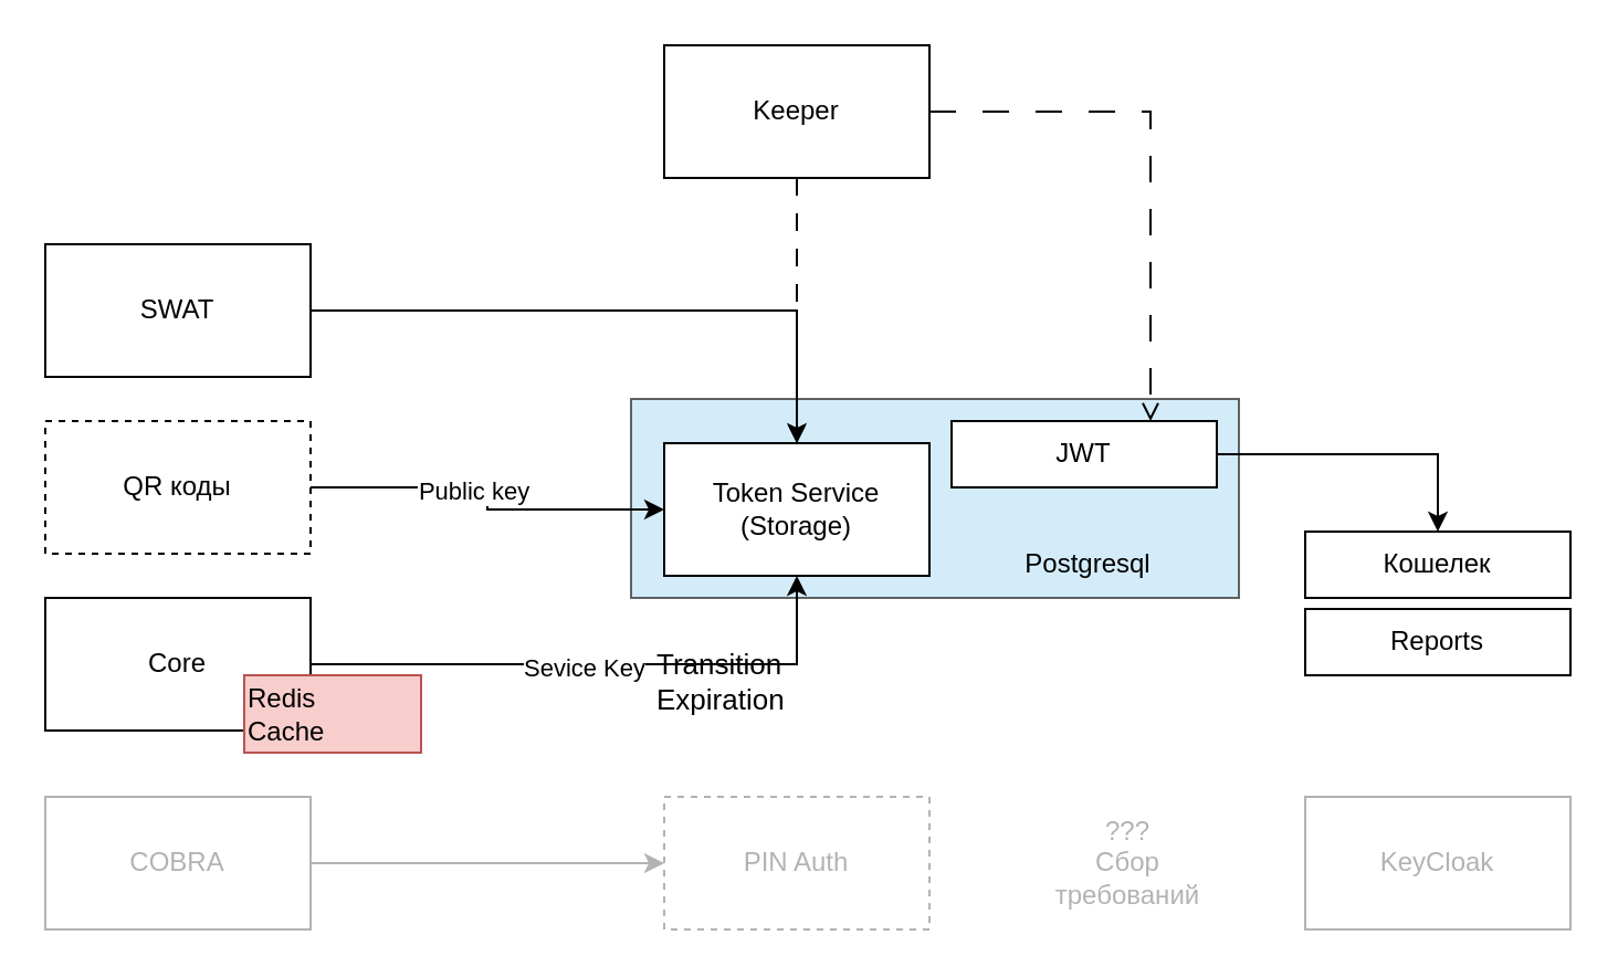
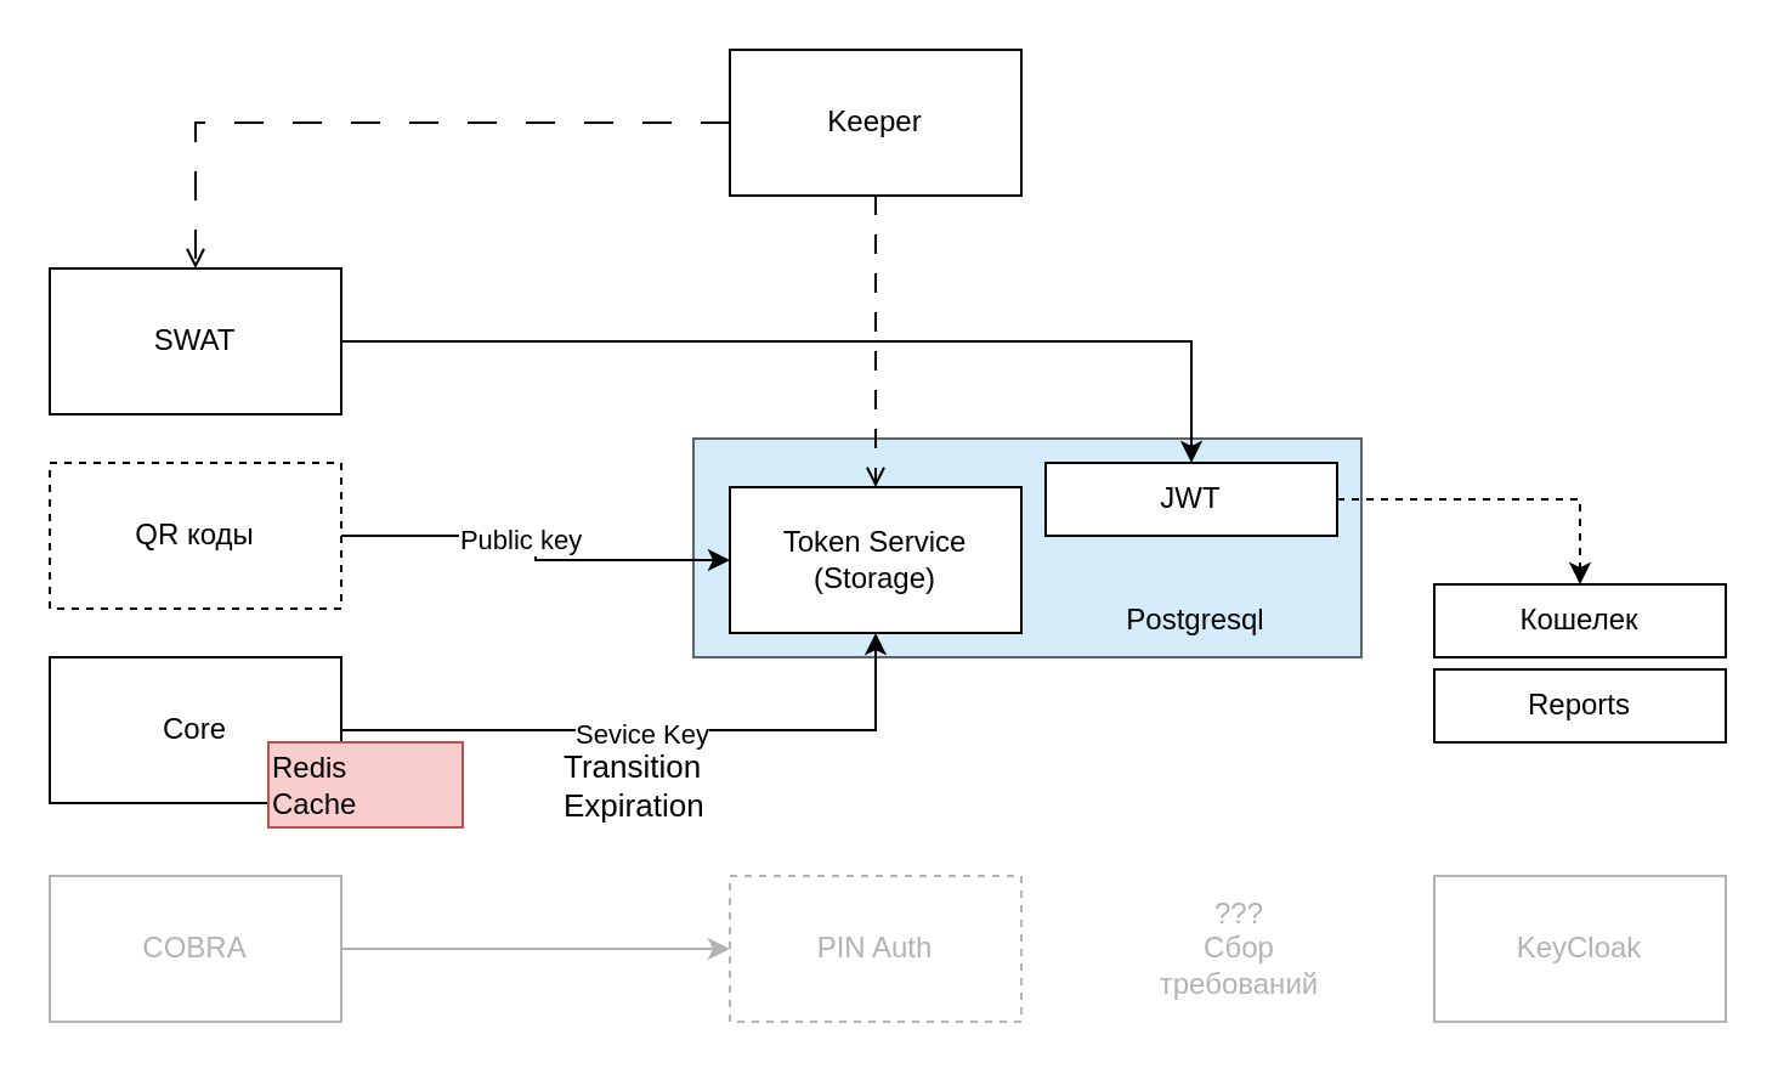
- <mxCell id="18" value="" style="edgeStyle=orthogonalEdgeStyle;rounded=0;orthogonalLoop=1;jettySize=auto;html=1;entryX=0.75;entryY=0;entryDx=0;entryDy=0;dashed=1;dashPattern=12 12;endArrow=open;endFill=0;" edge="1" parent="1" source="19" target="4"><mxGeometry relative="1" as="geometry"><mxPoint x="500" y="140" as="targetPoint" /></mxGeometry></mxCell>
+ <mxCell id="18" value="" style="edgeStyle=orthogonalEdgeStyle;rounded=0;orthogonalLoop=1;jettySize=auto;html=1;dashed=1;dashPattern=12 12;endArrow=open;endFill=0;" edge="1" parent="1" source="19" target="26"><mxGeometry relative="1" as="geometry"><mxPoint x="500" y="140" as="targetPoint" /></mxGeometry></mxCell>
- <mxCell id="25" value="" style="edgeStyle=orthogonalEdgeStyle;rounded=0;orthogonalLoop=1;jettySize=auto;html=1;" edge="1" parent="1" source="26" target="5"><mxGeometry relative="1" as="geometry"><mxPoint x="220" y="140" as="targetPoint" /></mxGeometry></mxCell>
+ <mxCell id="25" value="" style="edgeStyle=orthogonalEdgeStyle;rounded=0;orthogonalLoop=1;jettySize=auto;html=1;" edge="1" parent="1" source="26" target="4"><mxGeometry relative="1" as="geometry"><mxPoint x="220" y="140" as="targetPoint" /></mxGeometry></mxCell>
- <mxCell id="3" value="" style="edgeStyle=orthogonalEdgeStyle;rounded=0;orthogonalLoop=1;jettySize=auto;html=1;" edge="1" parent="1" source="4" target="12"><mxGeometry relative="1" as="geometry" /></mxCell>
+ <mxCell id="3" value="" style="edgeStyle=orthogonalEdgeStyle;rounded=0;orthogonalLoop=1;jettySize=auto;html=1;dashed=1;" edge="1" parent="1" source="4" target="12"><mxGeometry relative="1" as="geometry" /></mxCell>
- <mxCell id="16" value="&lt;font style=&quot;font-size: 13px;&quot;&gt;Transition&lt;br&gt;Expiration&lt;/font&gt;" style="text;html=1;align=left;verticalAlign=middle;whiteSpace=wrap;rounded=0;fontSize=9;" vertex="1" parent="1"><mxGeometry x="295" y="292.5" width="120" height="30" as="geometry" /></mxCell>
+ <mxCell id="16" value="&lt;font style=&quot;font-size: 13px;&quot;&gt;Transition&lt;br&gt;Expiration&lt;/font&gt;" style="text;html=1;align=left;verticalAlign=middle;whiteSpace=wrap;rounded=0;fontSize=9;" vertex="1" parent="1"><mxGeometry x="230" y="307.5" width="120" height="30" as="geometry" /></mxCell>
